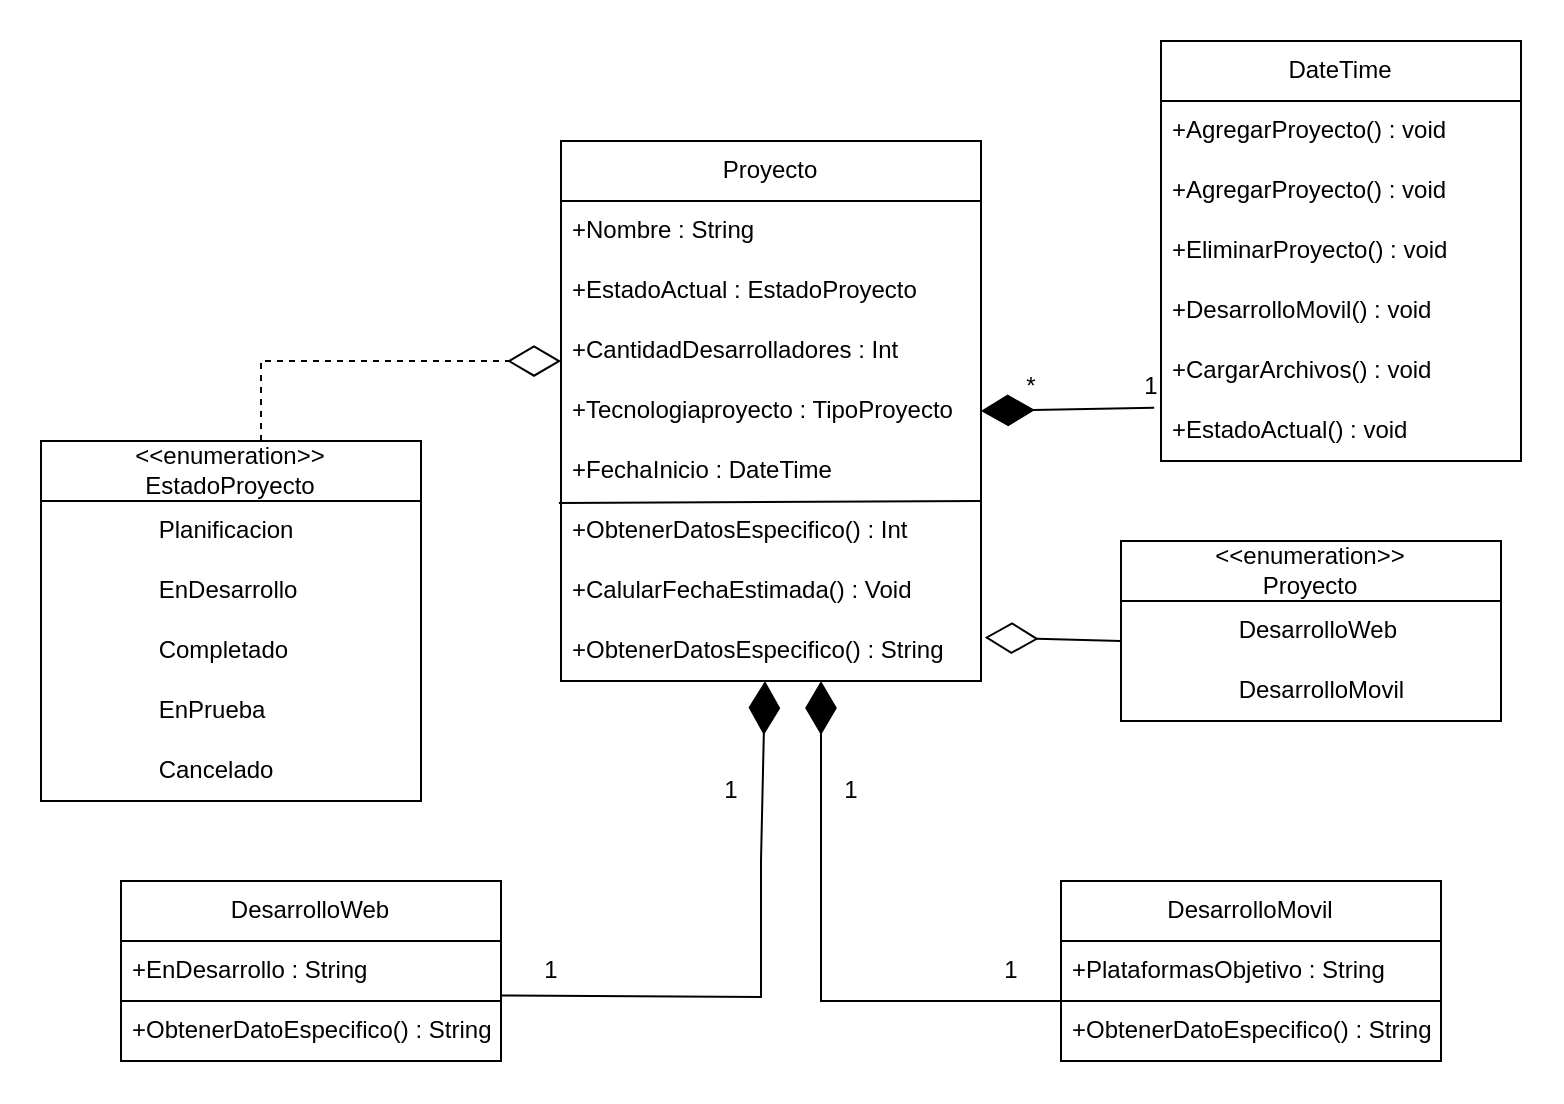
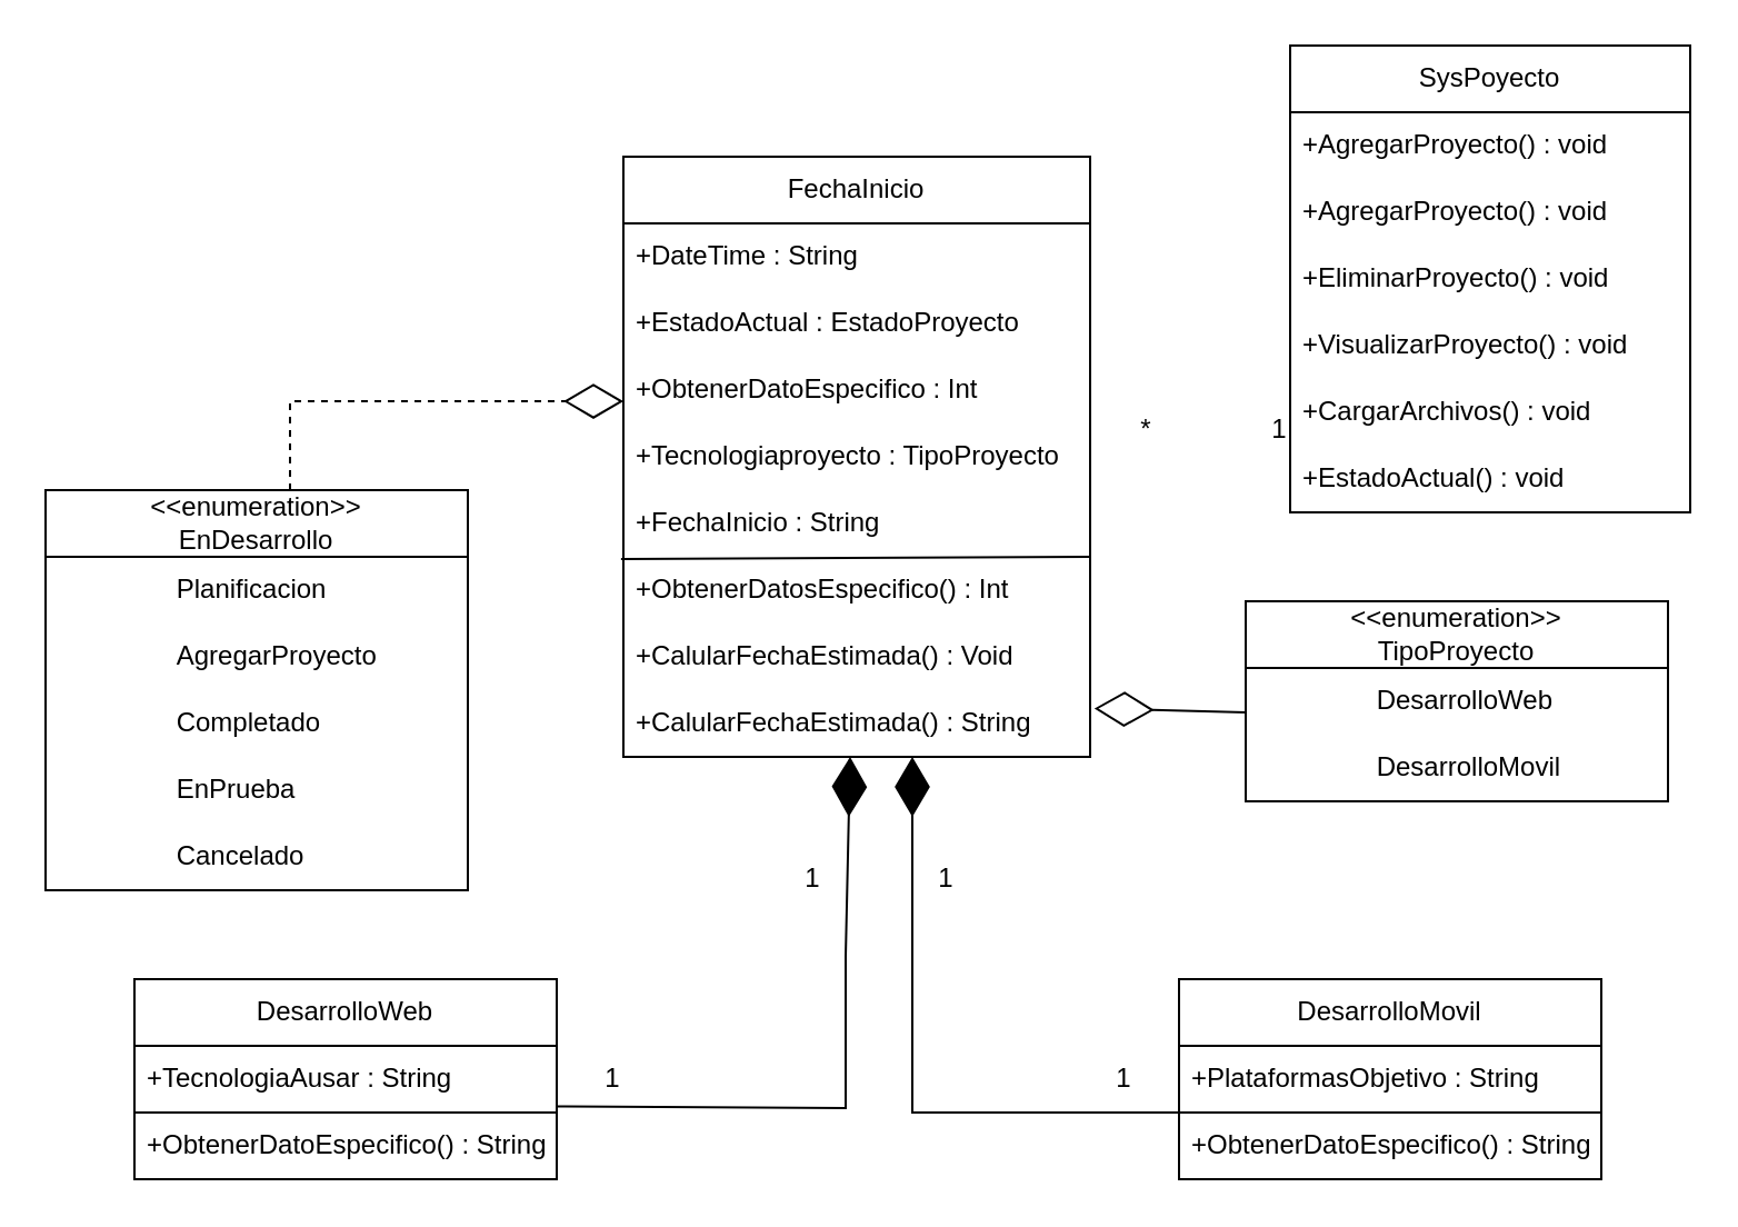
- <mxCell id="33" value="DateTime" style="swimlane;fontStyle=0;childLayout=stackLayout;horizontal=1;startSize=30;horizontalStack=0;resizeParent=1;resizeParentMax=0;resizeLast=0;collapsible=1;marginBottom=0;whiteSpace=wrap;html=1;" vertex="1" parent="1"><mxGeometry x="580" width="180" height="210" as="geometry" y="20"><mxRectangle x="340" y="40" width="70" height="30" as="alternateBounds" /></mxGeometry></mxCell>
+ <mxCell id="33" value="SysPoyecto" style="swimlane;fontStyle=0;childLayout=stackLayout;horizontal=1;startSize=30;horizontalStack=0;resizeParent=1;resizeParentMax=0;resizeLast=0;collapsible=1;marginBottom=0;whiteSpace=wrap;html=1;" vertex="1" parent="1"><mxGeometry x="580" width="180" height="210" as="geometry" y="20"><mxRectangle x="340" y="40" width="70" height="30" as="alternateBounds" /></mxGeometry></mxCell>
- <mxCell id="2" value="Proyecto" style="swimlane;fontStyle=0;childLayout=stackLayout;horizontal=1;startSize=30;horizontalStack=0;resizeParent=1;resizeParentMax=0;resizeLast=0;collapsible=1;marginBottom=0;whiteSpace=wrap;html=1;strokeColor=default;" vertex="1" parent="1"><mxGeometry x="280" y="70" width="210" height="270" as="geometry"><mxRectangle x="80" y="70" width="70" height="30" as="alternateBounds" /></mxGeometry></mxCell>
+ <mxCell id="2" value="FechaInicio" style="swimlane;fontStyle=0;childLayout=stackLayout;horizontal=1;startSize=30;horizontalStack=0;resizeParent=1;resizeParentMax=0;resizeLast=0;collapsible=1;marginBottom=0;whiteSpace=wrap;html=1;strokeColor=default;" vertex="1" parent="1"><mxGeometry x="280" y="70" width="210" height="270" as="geometry"><mxRectangle x="80" y="70" width="70" height="30" as="alternateBounds" /></mxGeometry></mxCell>
- <mxCell id="3" value="+Nombre : String" style="text;strokeColor=none;fillColor=none;align=left;verticalAlign=middle;spacingLeft=4;spacingRight=4;overflow=hidden;points=[[0,0.5],[1,0.5]];portConstraint=eastwest;rotatable=0;whiteSpace=wrap;html=1;" vertex="1" parent="2"><mxGeometry y="30" width="210" height="30" as="geometry" /></mxCell>
+ <mxCell id="3" value="+DateTime : String" style="text;strokeColor=none;fillColor=none;align=left;verticalAlign=middle;spacingLeft=4;spacingRight=4;overflow=hidden;points=[[0,0.5],[1,0.5]];portConstraint=eastwest;rotatable=0;whiteSpace=wrap;html=1;" vertex="1" parent="2"><mxGeometry y="30" width="210" height="30" as="geometry" /></mxCell>
- <mxCell id="37" value="+DesarrolloMovil() : void" style="text;strokeColor=none;fillColor=none;align=left;verticalAlign=middle;spacingLeft=4;spacingRight=4;overflow=hidden;points=[[0,0.5],[1,0.5]];portConstraint=eastwest;rotatable=0;whiteSpace=wrap;html=1;" vertex="1" parent="33"><mxGeometry y="120" width="180" height="30" as="geometry" /></mxCell>
+ <mxCell id="37" value="+VisualizarProyecto() : void" style="text;strokeColor=none;fillColor=none;align=left;verticalAlign=middle;spacingLeft=4;spacingRight=4;overflow=hidden;points=[[0,0.5],[1,0.5]];portConstraint=eastwest;rotatable=0;whiteSpace=wrap;html=1;" vertex="1" parent="33"><mxGeometry y="120" width="180" height="30" as="geometry" /></mxCell>
- <mxCell id="5" value="+CantidadDesarrolladores : Int" style="text;strokeColor=none;fillColor=none;align=left;verticalAlign=middle;spacingLeft=4;spacingRight=4;overflow=hidden;points=[[0,0.5],[1,0.5]];portConstraint=eastwest;rotatable=0;whiteSpace=wrap;html=1;" vertex="1" parent="2"><mxGeometry y="90" width="210" height="30" as="geometry" /></mxCell>
+ <mxCell id="5" value="+ObtenerDatoEspecifico : Int" style="text;strokeColor=none;fillColor=none;align=left;verticalAlign=middle;spacingLeft=4;spacingRight=4;overflow=hidden;points=[[0,0.5],[1,0.5]];portConstraint=eastwest;rotatable=0;whiteSpace=wrap;html=1;" vertex="1" parent="2"><mxGeometry y="90" width="210" height="30" as="geometry" /></mxCell>
- <mxCell id="42" value="" style="endArrow=diamondThin;endFill=1;endSize=24;html=1;rounded=0;exitX=-0.019;exitY=0.111;exitDx=0;exitDy=0;exitPerimeter=0;entryX=1;entryY=0.5;entryDx=0;entryDy=0;" edge="1" parent="1" source="39" target="6"><mxGeometry width="160" relative="1" as="geometry"><mxPoint x="340" y="250" as="sourcePoint" /><mxPoint x="500" y="250" as="targetPoint" /></mxGeometry></mxCell>
- <mxCell id="18" value="&amp;lt;&amp;lt;enumeration&amp;gt;&amp;gt;&lt;div&gt;EstadoProyecto&lt;/div&gt;" style="swimlane;fontStyle=0;childLayout=stackLayout;horizontal=1;startSize=30;horizontalStack=0;resizeParent=1;resizeParentMax=0;resizeLast=0;collapsible=1;marginBottom=0;whiteSpace=wrap;html=1;" vertex="1" parent="1"><mxGeometry x="20" y="220" width="190" height="180" as="geometry"><mxRectangle x="340" y="40" width="70" height="30" as="alternateBounds" /></mxGeometry></mxCell>
+ <mxCell id="18" value="&amp;lt;&amp;lt;enumeration&amp;gt;&amp;gt;&lt;div&gt;EnDesarrollo&lt;/div&gt;" style="swimlane;fontStyle=0;childLayout=stackLayout;horizontal=1;startSize=30;horizontalStack=0;resizeParent=1;resizeParentMax=0;resizeLast=0;collapsible=1;marginBottom=0;whiteSpace=wrap;html=1;" vertex="1" parent="1"><mxGeometry x="20" y="220" width="190" height="180" as="geometry"><mxRectangle x="340" y="40" width="70" height="30" as="alternateBounds" /></mxGeometry></mxCell>
- <mxCell id="7" value="+FechaInicio : DateTime" style="text;strokeColor=none;fillColor=none;align=left;verticalAlign=middle;spacingLeft=4;spacingRight=4;overflow=hidden;points=[[0,0.5],[1,0.5]];portConstraint=eastwest;rotatable=0;whiteSpace=wrap;html=1;" vertex="1" parent="2"><mxGeometry y="150" width="210" height="30" as="geometry" /></mxCell>
+ <mxCell id="7" value="+FechaInicio : String" style="text;strokeColor=none;fillColor=none;align=left;verticalAlign=middle;spacingLeft=4;spacingRight=4;overflow=hidden;points=[[0,0.5],[1,0.5]];portConstraint=eastwest;rotatable=0;whiteSpace=wrap;html=1;" vertex="1" parent="2"><mxGeometry y="150" width="210" height="30" as="geometry" /></mxCell>
- <mxCell id="24" value="&amp;lt;&amp;lt;enumeration&amp;gt;&amp;gt;&lt;div&gt;Proyecto&lt;/div&gt;" style="swimlane;fontStyle=0;childLayout=stackLayout;horizontal=1;startSize=30;horizontalStack=0;resizeParent=1;resizeParentMax=0;resizeLast=0;collapsible=1;marginBottom=0;whiteSpace=wrap;html=1;" vertex="1" parent="1"><mxGeometry x="560" y="270" width="190" height="90" as="geometry"><mxRectangle x="340" y="40" width="70" height="30" as="alternateBounds" /></mxGeometry></mxCell>
+ <mxCell id="24" value="&amp;lt;&amp;lt;enumeration&amp;gt;&amp;gt;&lt;div&gt;TipoProyecto&lt;/div&gt;" style="swimlane;fontStyle=0;childLayout=stackLayout;horizontal=1;startSize=30;horizontalStack=0;resizeParent=1;resizeParentMax=0;resizeLast=0;collapsible=1;marginBottom=0;whiteSpace=wrap;html=1;" vertex="1" parent="1"><mxGeometry x="560" y="270" width="190" height="90" as="geometry"><mxRectangle x="340" y="40" width="70" height="30" as="alternateBounds" /></mxGeometry></mxCell>
- <mxCell id="20" value="&lt;span style=&quot;white-space: pre;&quot;&gt;&#09;&lt;/span&gt;&lt;span style=&quot;white-space: pre;&quot;&gt;&#09;&lt;/span&gt;EnDesarrollo" style="text;strokeColor=none;fillColor=none;align=left;verticalAlign=middle;spacingLeft=4;spacingRight=4;overflow=hidden;points=[[0,0.5],[1,0.5]];portConstraint=eastwest;rotatable=0;whiteSpace=wrap;html=1;" vertex="1" parent="18"><mxGeometry y="60" width="190" height="30" as="geometry" /></mxCell>
+ <mxCell id="20" value="&lt;span style=&quot;white-space: pre;&quot;&gt;&#09;&lt;/span&gt;&lt;span style=&quot;white-space: pre;&quot;&gt;&#09;&lt;/span&gt;AgregarProyecto" style="text;strokeColor=none;fillColor=none;align=left;verticalAlign=middle;spacingLeft=4;spacingRight=4;overflow=hidden;points=[[0,0.5],[1,0.5]];portConstraint=eastwest;rotatable=0;whiteSpace=wrap;html=1;" vertex="1" parent="18"><mxGeometry y="60" width="190" height="30" as="geometry" /></mxCell>
- <mxCell id="10" value="+ObtenerDatosEspecifico() : String" style="text;strokeColor=none;fillColor=none;align=left;verticalAlign=middle;spacingLeft=4;spacingRight=4;overflow=hidden;points=[[0,0.5],[1,0.5]];portConstraint=eastwest;rotatable=0;whiteSpace=wrap;html=1;" vertex="1" parent="2"><mxGeometry y="240" width="210" height="30" as="geometry" /></mxCell>
+ <mxCell id="10" value="+CalularFechaEstimada() : String" style="text;strokeColor=none;fillColor=none;align=left;verticalAlign=middle;spacingLeft=4;spacingRight=4;overflow=hidden;points=[[0,0.5],[1,0.5]];portConstraint=eastwest;rotatable=0;whiteSpace=wrap;html=1;" vertex="1" parent="2"><mxGeometry y="240" width="210" height="30" as="geometry" /></mxCell>
- <mxCell id="13" value="+EnDesarrollo : String" style="text;strokeColor=none;fillColor=none;align=left;verticalAlign=middle;spacingLeft=4;spacingRight=4;overflow=hidden;points=[[0,0.5],[1,0.5]];portConstraint=eastwest;rotatable=0;whiteSpace=wrap;html=1;" vertex="1" parent="12"><mxGeometry y="30" width="190" height="30" as="geometry" /></mxCell>
+ <mxCell id="13" value="+TecnologiaAusar : String" style="text;strokeColor=none;fillColor=none;align=left;verticalAlign=middle;spacingLeft=4;spacingRight=4;overflow=hidden;points=[[0,0.5],[1,0.5]];portConstraint=eastwest;rotatable=0;whiteSpace=wrap;html=1;" vertex="1" parent="12"><mxGeometry y="30" width="190" height="30" as="geometry" /></mxCell>
